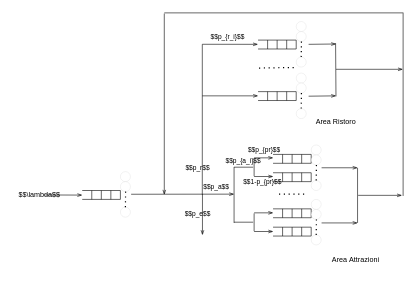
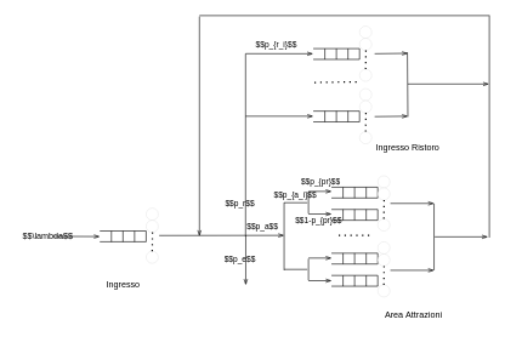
- <mxCell id="84" value="Area Ristoro" style="text;html=1;align=center;verticalAlign=middle;whiteSpace=wrap;rounded=0;fontSize=12;" parent="1" vertex="1"><mxGeometry x="511.576" y="180.997" width="95.51" height="44.477" as="geometry" /></mxCell>
+ <mxCell id="84" value="Ingresso Ristoro" style="text;html=1;align=center;verticalAlign=middle;whiteSpace=wrap;rounded=0;fontSize=12;" parent="1" vertex="1"><mxGeometry x="511.576" y="180.997" width="95.51" height="44.477" as="geometry" /></mxCell>
+ <mxCell id="9" value="Ingresso" style="text;html=1;align=center;verticalAlign=middle;whiteSpace=wrap;rounded=0;fontSize=12;" parent="1" vertex="1"><mxGeometry x="120.764" y="376.412" width="95.51" height="29.652" as="geometry" /></mxCell>
- <mxCell id="82" value="Area&amp;nbsp;&lt;span style=&quot;background-color: initial;&quot;&gt;Attrazioni&lt;/span&gt;" style="text;html=1;align=center;verticalAlign=middle;whiteSpace=wrap;rounded=0;fontSize=12;" parent="1" vertex="1"><mxGeometry x="545.001" y="410.999" width="95.51" height="44.477" as="geometry" /></mxCell>
+ <mxCell id="82" value="Area&amp;nbsp;&lt;span style=&quot;background-color: initial;&quot;&gt;Attrazioni&lt;/span&gt;" style="text;html=1;align=center;verticalAlign=middle;whiteSpace=wrap;rounded=0;fontSize=12;" parent="1" vertex="1"><mxGeometry x="520.001" y="410.999" width="95.51" height="44.477" as="geometry" /></mxCell>
